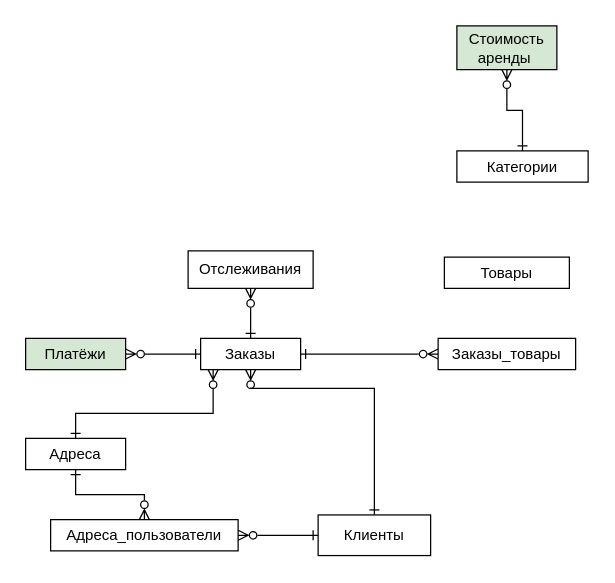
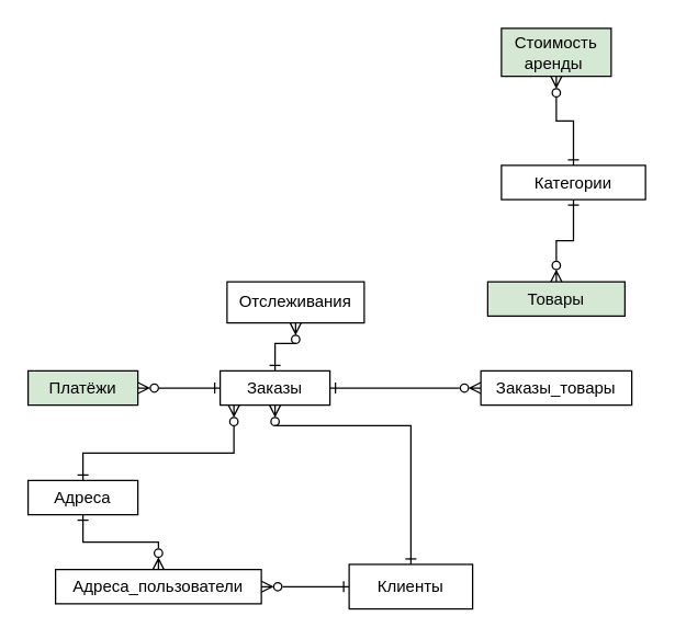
+ <mxCell id="14" style="edgeStyle=orthogonalEdgeStyle;rounded=0;orthogonalLoop=1;jettySize=auto;html=1;entryX=0.5;entryY=0;entryDx=0;entryDy=0;endArrow=ERzeroToMany;endFill=0;startArrow=ERone;startFill=0;" parent="1" source="15" target="20" edge="1"><mxGeometry relative="1" as="geometry" /></mxCell>
- <mxCell id="11" value="Отслеживания" style="rounded=0;whiteSpace=wrap;html=1;" parent="1" vertex="1"><mxGeometry x="150" y="200" width="100" height="30" as="geometry" /></mxCell>
+ <mxCell id="11" value="Отслеживания" style="rounded=0;whiteSpace=wrap;html=1;" parent="1" vertex="1"><mxGeometry x="165" y="205" width="100" height="30" as="geometry" /></mxCell>
- <mxCell id="20" value="Товары" style="rounded=0;whiteSpace=wrap;html=1;" parent="1" vertex="1"><mxGeometry x="355" y="205" width="100" height="25" as="geometry" /></mxCell>
+ <mxCell id="20" value="Товары" style="rounded=0;whiteSpace=wrap;html=1;fillColor=#d5e8d4;" parent="1" vertex="1"><mxGeometry x="355" y="205" width="100" height="25" as="geometry" /></mxCell>
